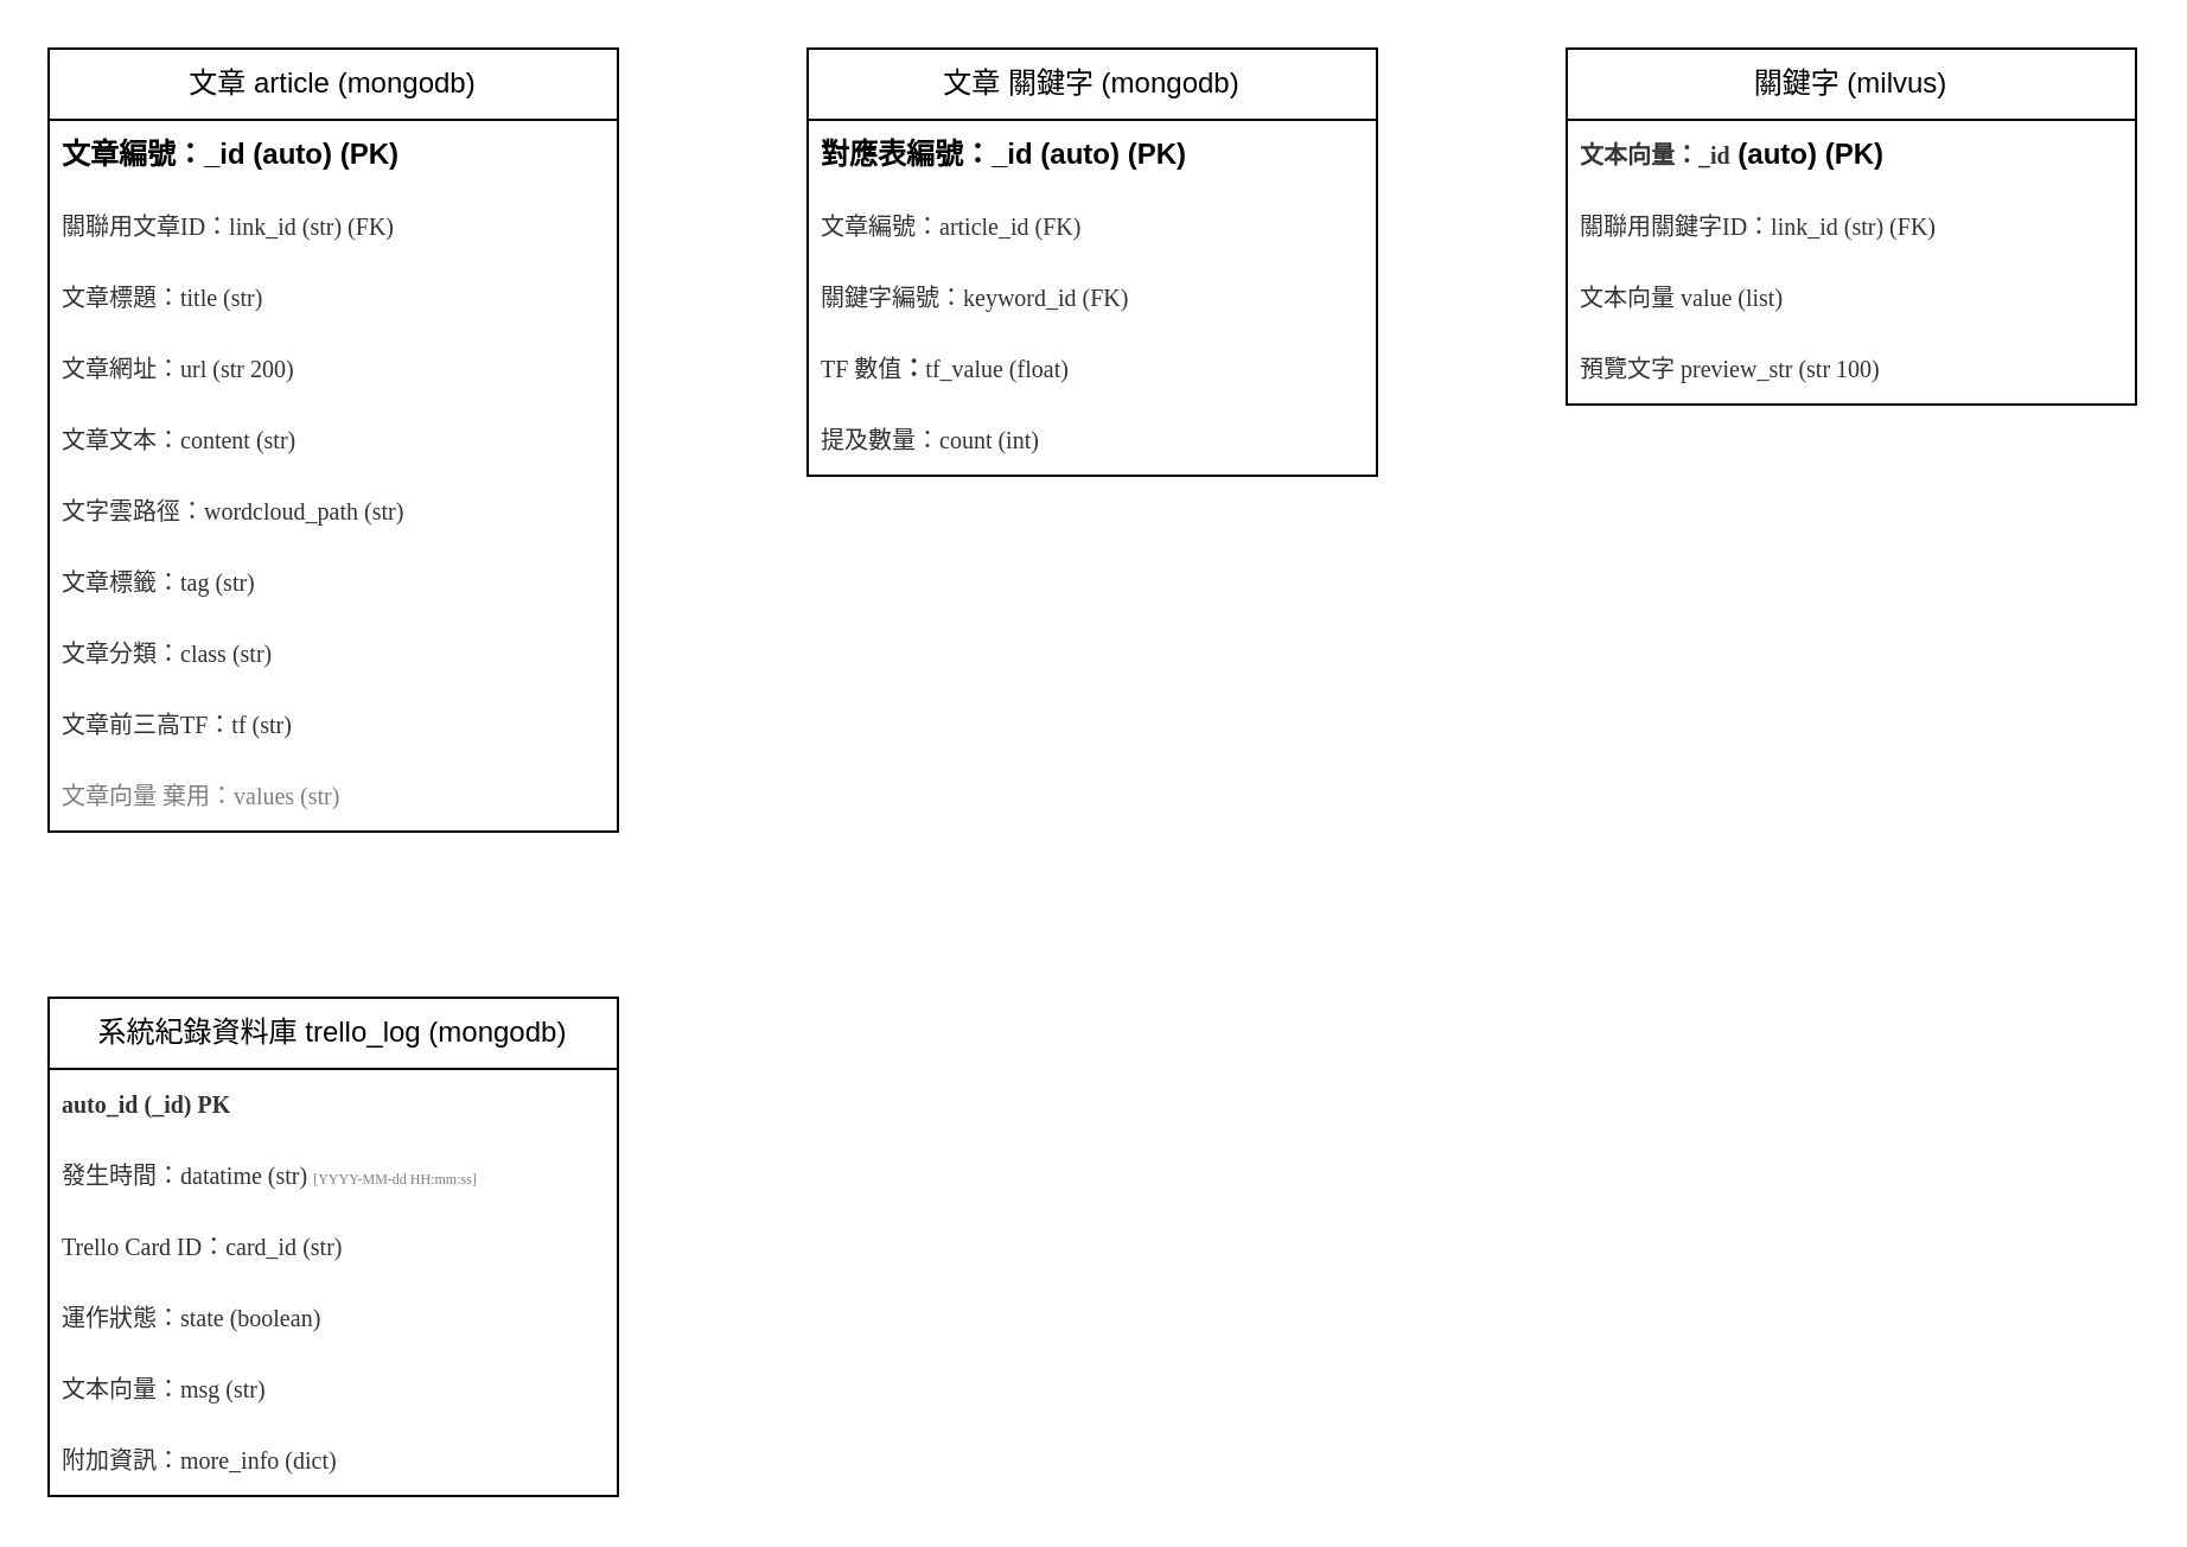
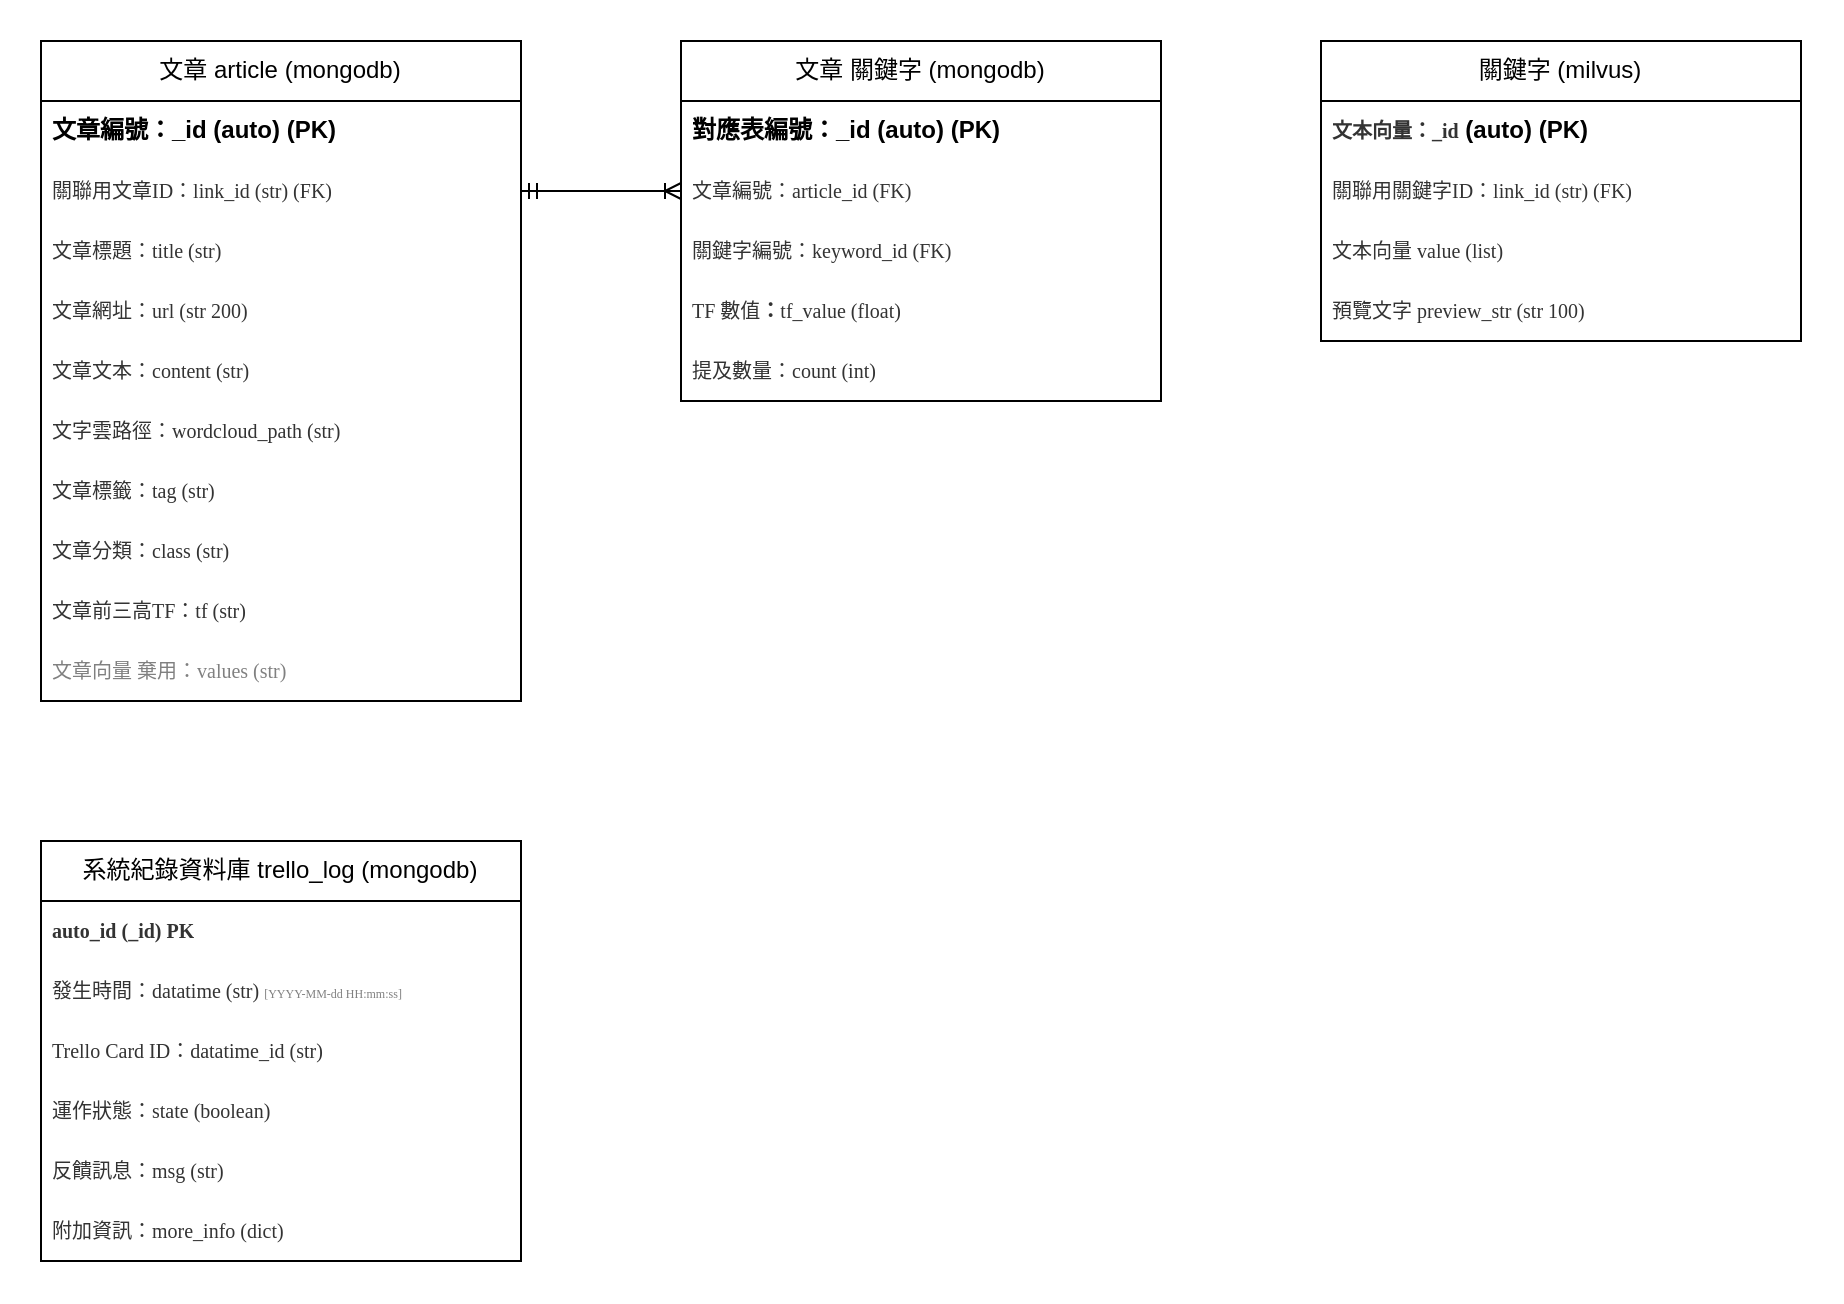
+ <mxCell id="24" style="edgeStyle=orthogonalEdgeStyle;html=1;startArrow=ERmandOne;startFill=0;endArrow=ERoneToMany;endFill=0;exitX=1;exitY=0.5;exitDx=0;exitDy=0;" edge="1" parent="1" source="4" target="15"><mxGeometry relative="1" as="geometry" /></mxCell>
- <mxCell id="28" value="&lt;span style=&quot;border-color: var(--border-color); color: rgb(51, 51, 51); font-family: Verdana; font-size: 10px;&quot;&gt;Trello Card ID：card_id&lt;/span&gt;&lt;font style=&quot;border-color: var(--border-color); color: rgb(51, 51, 51); font-family: Verdana; font-size: 10px;&quot;&gt;&amp;nbsp;(str)&amp;nbsp;&lt;/font&gt;" style="text;strokeColor=none;fillColor=none;align=left;verticalAlign=middle;spacingLeft=4;spacingRight=4;overflow=hidden;points=[[0,0.5],[1,0.5]];portConstraint=eastwest;rotatable=0;whiteSpace=wrap;html=1;" vertex="1" parent="25"><mxGeometry y="90" width="240" height="30" as="geometry" /></mxCell>
+ <mxCell id="28" value="&lt;span style=&quot;border-color: var(--border-color); color: rgb(51, 51, 51); font-family: Verdana; font-size: 10px;&quot;&gt;Trello Card ID：datatime_id&lt;/span&gt;&lt;font style=&quot;border-color: var(--border-color); color: rgb(51, 51, 51); font-family: Verdana; font-size: 10px;&quot;&gt;&amp;nbsp;(str)&amp;nbsp;&lt;/font&gt;" style="text;strokeColor=none;fillColor=none;align=left;verticalAlign=middle;spacingLeft=4;spacingRight=4;overflow=hidden;points=[[0,0.5],[1,0.5]];portConstraint=eastwest;rotatable=0;whiteSpace=wrap;html=1;" vertex="1" parent="25"><mxGeometry y="90" width="240" height="30" as="geometry" /></mxCell>
- <mxCell id="30" value="&lt;span style=&quot;border-color: var(--border-color); color: rgb(51, 51, 51); font-family: Verdana; font-size: 10px;&quot;&gt;文本向量：msg&lt;/span&gt;&lt;font style=&quot;border-color: var(--border-color); color: rgb(51, 51, 51); font-family: Verdana; font-size: 10px;&quot;&gt;&amp;nbsp;(str)&lt;/font&gt;" style="text;strokeColor=none;fillColor=none;align=left;verticalAlign=middle;spacingLeft=4;spacingRight=4;overflow=hidden;points=[[0,0.5],[1,0.5]];portConstraint=eastwest;rotatable=0;whiteSpace=wrap;html=1;" vertex="1" parent="25"><mxGeometry y="150" width="240" height="30" as="geometry" /></mxCell>
+ <mxCell id="30" value="&lt;span style=&quot;border-color: var(--border-color); color: rgb(51, 51, 51); font-family: Verdana; font-size: 10px;&quot;&gt;反饋訊息：msg&lt;/span&gt;&lt;font style=&quot;border-color: var(--border-color); color: rgb(51, 51, 51); font-family: Verdana; font-size: 10px;&quot;&gt;&amp;nbsp;(str)&lt;/font&gt;" style="text;strokeColor=none;fillColor=none;align=left;verticalAlign=middle;spacingLeft=4;spacingRight=4;overflow=hidden;points=[[0,0.5],[1,0.5]];portConstraint=eastwest;rotatable=0;whiteSpace=wrap;html=1;" vertex="1" parent="25"><mxGeometry y="150" width="240" height="30" as="geometry" /></mxCell>
